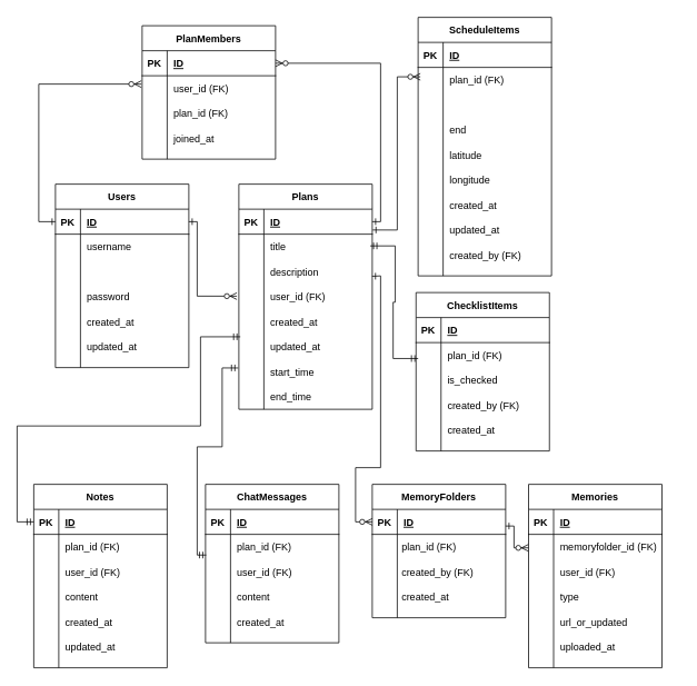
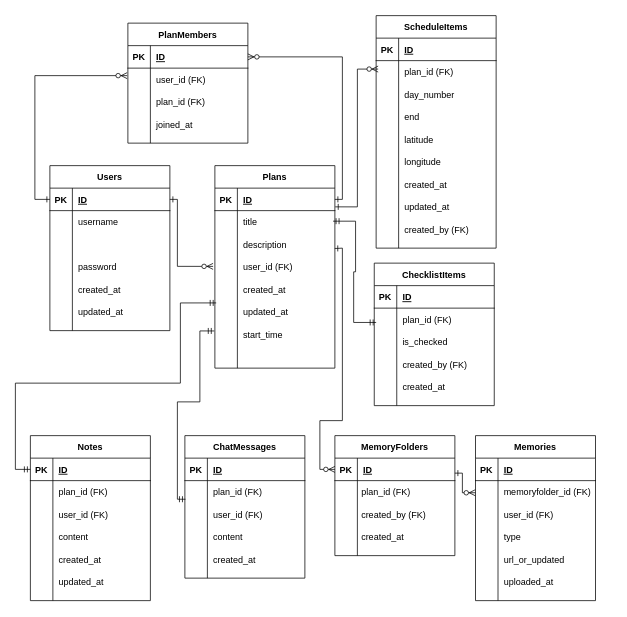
+ <mxCell id="39" value="day_number" style="shape=partialRectangle;overflow=hidden;connectable=0;fillColor=none;top=0;left=0;bottom=0;right=0;align=left;spacingLeft=6;" vertex="1" parent="30"><mxGeometry x="30" y="90" width="130" height="30" as="geometry"><mxRectangle width="210" height="30" as="alternateBounds" /></mxGeometry></mxCell>
- <mxCell id="104" value="end_time" style="shape=partialRectangle;overflow=hidden;connectable=0;fillColor=none;top=0;left=0;bottom=0;right=0;align=left;spacingLeft=6;" vertex="1" parent="95"><mxGeometry x="30" y="240" width="130" height="30" as="geometry"><mxRectangle width="210" height="30" as="alternateBounds" /></mxGeometry></mxCell>
